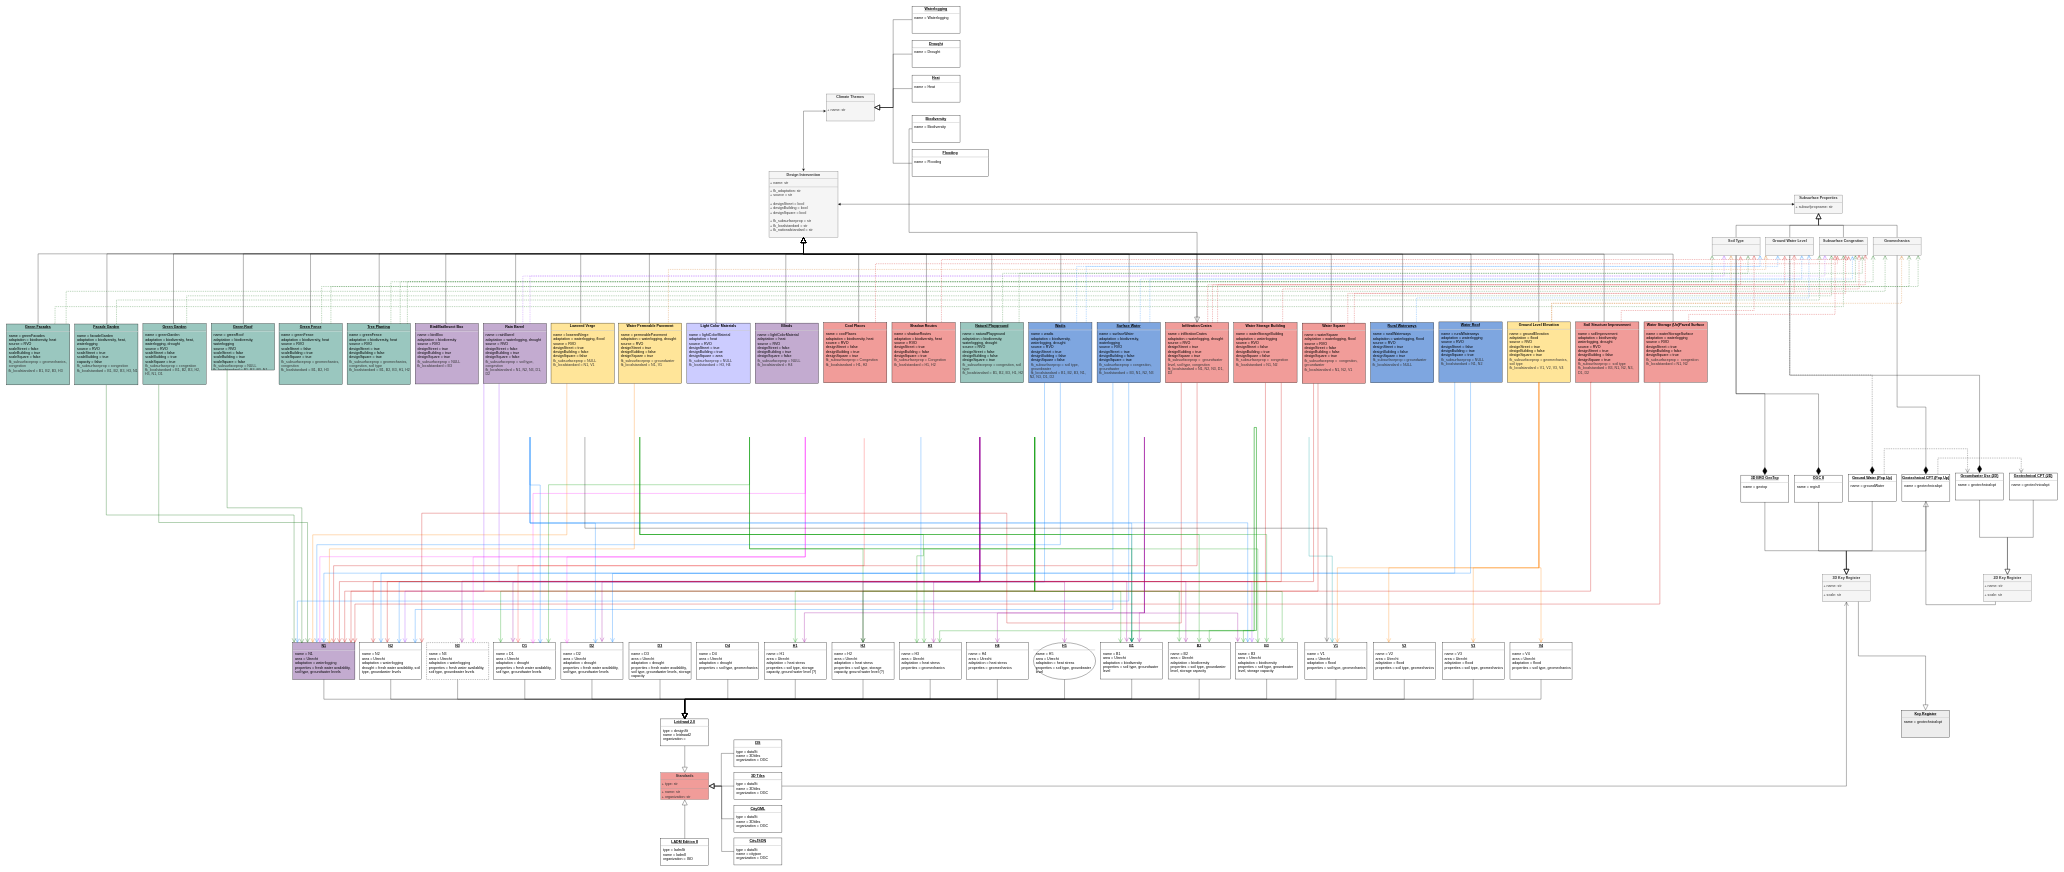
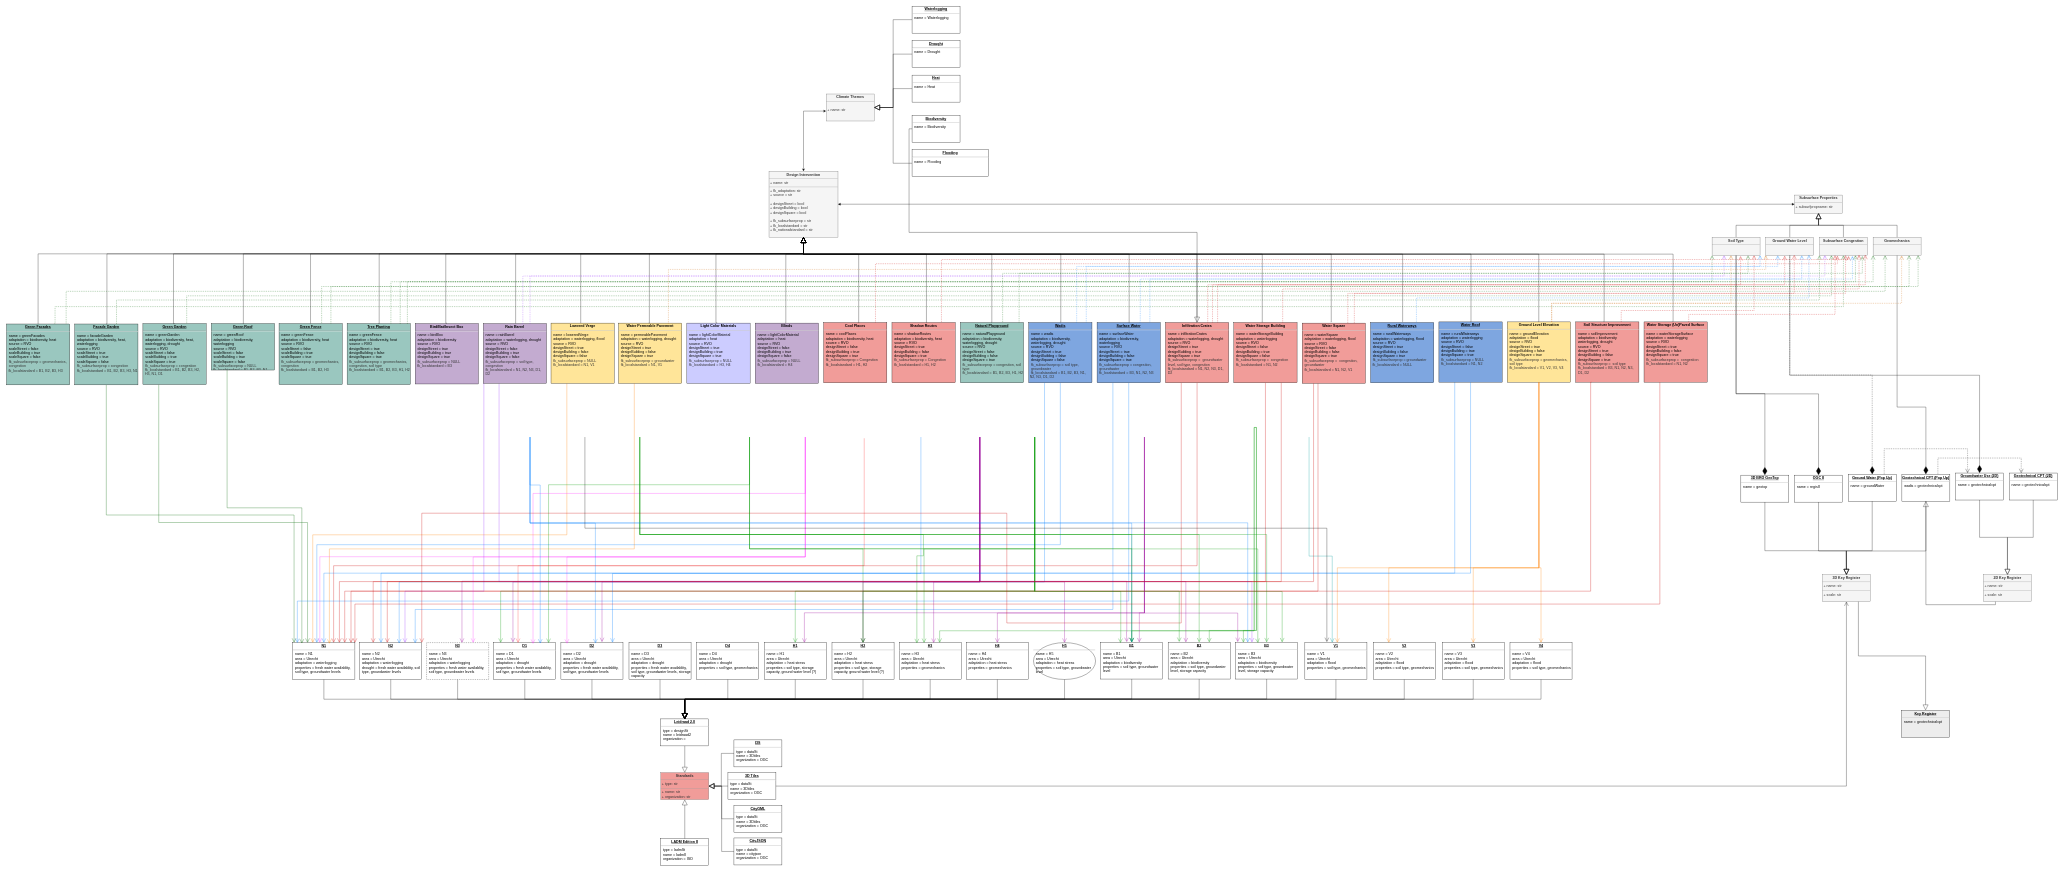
- <mxCell id="170" value="&lt;p style=&quot;margin: 4px 0px 0px; text-align: center;&quot;&gt;&lt;b style=&quot;background-color: initial;&quot;&gt;Light Color Materials&lt;/b&gt;&lt;br&gt;&lt;/p&gt;&lt;hr&gt;&lt;p style=&quot;margin: 0px 0px 0px 8px;&quot;&gt;name = lightColorMaterial&lt;/p&gt;&lt;p style=&quot;margin: 0px 0px 0px 8px;&quot;&gt;adaptation = heat&lt;/p&gt;&lt;p style=&quot;margin: 0px 0px 0px 8px;&quot;&gt;source = RVO&lt;/p&gt;&lt;p style=&quot;margin: 0px 0px 0px 8px;&quot;&gt;&lt;span style=&quot;background-color: initial;&quot;&gt;designStreet = true&lt;/span&gt;&lt;br&gt;&lt;/p&gt;&lt;p style=&quot;margin: 0px 0px 0px 8px;&quot;&gt;designBuilding = true&lt;/p&gt;&lt;p style=&quot;margin: 0px 0px 0px 8px;&quot;&gt;designSquare = area&lt;/p&gt;&lt;p style=&quot;margin: 0px 0px 0px 8px;&quot;&gt;&lt;span style=&quot;color: rgb(51, 51, 51); background-color: initial;&quot;&gt;fk_subsurfaceprop = NULL&lt;/span&gt;&lt;/p&gt;&lt;p style=&quot;margin: 0px 0px 0px 8px;&quot;&gt;&lt;font style=&quot;background-color: initial;&quot; color=&quot;#333333&quot;&gt;fk_localstandard =&amp;nbsp;&lt;/font&gt;&lt;span style=&quot;background-color: initial;&quot;&gt;&lt;font color=&quot;#333333&quot;&gt;H3, H4&lt;/font&gt;&lt;/span&gt;&lt;/p&gt;" style="verticalAlign=top;align=left;overflow=fill;fontSize=12;fontFamily=Helvetica;html=1;whiteSpace=wrap;fillColor=#CCCCFF;" vertex="1" parent="1"><mxGeometry x="2289" y="1077" width="211" height="201" as="geometry" /></mxCell>
+ <mxCell id="170" value="&lt;p style=&quot;margin: 4px 0px 0px; text-align: center;&quot;&gt;&lt;b style=&quot;background-color: initial;&quot;&gt;Light Color Materials&lt;/b&gt;&lt;br&gt;&lt;/p&gt;&lt;hr&gt;&lt;p style=&quot;margin: 0px 0px 0px 8px;&quot;&gt;name = lightColorMaterial&lt;/p&gt;&lt;p style=&quot;margin: 0px 0px 0px 8px;&quot;&gt;adaptation = heat&lt;/p&gt;&lt;p style=&quot;margin: 0px 0px 0px 8px;&quot;&gt;source = RVO&lt;/p&gt;&lt;p style=&quot;margin: 0px 0px 0px 8px;&quot;&gt;&lt;span style=&quot;background-color: initial;&quot;&gt;designStreet = true&lt;/span&gt;&lt;br&gt;&lt;/p&gt;&lt;p style=&quot;margin: 0px 0px 0px 8px;&quot;&gt;designBuilding = true&lt;/p&gt;&lt;p style=&quot;margin: 0px 0px 0px 8px;&quot;&gt;designSquare = true&lt;/p&gt;&lt;p style=&quot;margin: 0px 0px 0px 8px;&quot;&gt;&lt;span style=&quot;color: rgb(51, 51, 51); background-color: initial;&quot;&gt;fk_subsurfaceprop = NULL&lt;/span&gt;&lt;/p&gt;&lt;p style=&quot;margin: 0px 0px 0px 8px;&quot;&gt;&lt;font style=&quot;background-color: initial;&quot; color=&quot;#333333&quot;&gt;fk_localstandard =&amp;nbsp;&lt;/font&gt;&lt;span style=&quot;background-color: initial;&quot;&gt;&lt;font color=&quot;#333333&quot;&gt;H3, H4&lt;/font&gt;&lt;/span&gt;&lt;/p&gt;" style="verticalAlign=top;align=left;overflow=fill;fontSize=12;fontFamily=Helvetica;html=1;whiteSpace=wrap;fillColor=#CCCCFF;" vertex="1" parent="1"><mxGeometry x="2289" y="1077" width="211" height="201" as="geometry" /></mxCell>
- <mxCell id="161" value="&lt;p style=&quot;margin:0px;margin-top:4px;text-align:center;text-decoration:underline;&quot;&gt;&lt;b&gt;Facade Garden&lt;/b&gt;&lt;/p&gt;&lt;hr&gt;&lt;p style=&quot;margin: 0px 0px 0px 8px;&quot;&gt;name = facadeGarden&lt;/p&gt;&lt;p style=&quot;margin: 0px 0px 0px 8px;&quot;&gt;adaptation = biodiversity, heat,&lt;/p&gt;&lt;p style=&quot;margin: 0px 0px 0px 8px;&quot;&gt;waterlogging&lt;/p&gt;&lt;p style=&quot;margin: 0px 0px 0px 8px;&quot;&gt;source = RVO&lt;/p&gt;&lt;p style=&quot;margin: 0px 0px 0px 8px;&quot;&gt;&lt;span style=&quot;background-color: initial;&quot;&gt;scaleStreet = true&lt;/span&gt;&lt;br&gt;&lt;/p&gt;&lt;p style=&quot;margin: 0px 0px 0px 8px;&quot;&gt;scaleBuilding = true&lt;/p&gt;&lt;p style=&quot;margin: 0px 0px 0px 8px;&quot;&gt;capacity = false&lt;/p&gt;&lt;p style=&quot;margin: 0px 0px 0px 8px;&quot;&gt;&lt;span style=&quot;color: rgb(51, 51, 51); background-color: initial;&quot;&gt;fk_subsurfaceprop = congestion&lt;/span&gt;&lt;/p&gt;&lt;p style=&quot;color: rgb(51, 51, 51); margin: 0px 0px 0px 4px;&quot;&gt;&amp;nbsp;fk_localstandard = B1, B2, B3, H3, N1&lt;/p&gt;" style="verticalAlign=top;align=left;overflow=fill;fontSize=12;fontFamily=Helvetica;html=1;whiteSpace=wrap;fillColor=#9AC7BF;" vertex="1" parent="1"><mxGeometry x="247.5" y="1080" width="211" height="203" as="geometry" /></mxCell>
+ <mxCell id="161" value="&lt;p style=&quot;margin:0px;margin-top:4px;text-align:center;text-decoration:underline;&quot;&gt;&lt;b&gt;Facade Garden&lt;/b&gt;&lt;/p&gt;&lt;hr&gt;&lt;p style=&quot;margin: 0px 0px 0px 8px;&quot;&gt;name = facadeGarden&lt;/p&gt;&lt;p style=&quot;margin: 0px 0px 0px 8px;&quot;&gt;adaptation = biodiversity, heat,&lt;/p&gt;&lt;p style=&quot;margin: 0px 0px 0px 8px;&quot;&gt;waterlogging&lt;/p&gt;&lt;p style=&quot;margin: 0px 0px 0px 8px;&quot;&gt;source = RVO&lt;/p&gt;&lt;p style=&quot;margin: 0px 0px 0px 8px;&quot;&gt;&lt;span style=&quot;background-color: initial;&quot;&gt;scaleStreet = true&lt;/span&gt;&lt;br&gt;&lt;/p&gt;&lt;p style=&quot;margin: 0px 0px 0px 8px;&quot;&gt;scaleBuilding = true&lt;/p&gt;&lt;p style=&quot;margin: 0px 0px 0px 8px;&quot;&gt;scaleSquare = false&lt;/p&gt;&lt;p style=&quot;margin: 0px 0px 0px 8px;&quot;&gt;&lt;span style=&quot;color: rgb(51, 51, 51); background-color: initial;&quot;&gt;fk_subsurfaceprop = congestion&lt;/span&gt;&lt;/p&gt;&lt;p style=&quot;color: rgb(51, 51, 51); margin: 0px 0px 0px 4px;&quot;&gt;&amp;nbsp;fk_localstandard = B1, B2, B3, H3, N1&lt;/p&gt;" style="verticalAlign=top;align=left;overflow=fill;fontSize=12;fontFamily=Helvetica;html=1;whiteSpace=wrap;fillColor=#9AC7BF;" vertex="1" parent="1"><mxGeometry x="247.5" y="1080" width="211" height="203" as="geometry" /></mxCell>
- <mxCell id="18" value="&lt;p style=&quot;margin:0px;margin-top:4px;text-align:center;text-decoration:underline;&quot;&gt;&lt;b&gt;Geotechnical CPT (Pop Up)&lt;/b&gt;&lt;/p&gt;&lt;hr&gt;&lt;p style=&quot;margin:0px;margin-left:8px;&quot;&gt;name = geotechnicalcpt&lt;/p&gt;" style="verticalAlign=top;align=left;overflow=fill;fontSize=12;fontFamily=Helvetica;html=1;whiteSpace=wrap;" parent="1" vertex="1"><mxGeometry x="6341" y="1581" width="160" height="90" as="geometry" /></mxCell>
+ <mxCell id="18" value="&lt;p style=&quot;margin:0px;margin-top:4px;text-align:center;text-decoration:underline;&quot;&gt;&lt;b&gt;Geotechnical CPT (Pop Up)&lt;/b&gt;&lt;/p&gt;&lt;hr&gt;&lt;p style=&quot;margin:0px;margin-left:8px;&quot;&gt;wadis = geotechnicalcpt&lt;/p&gt;" style="verticalAlign=top;align=left;overflow=fill;fontSize=12;fontFamily=Helvetica;html=1;whiteSpace=wrap;" parent="1" vertex="1"><mxGeometry x="6341" y="1581" width="160" height="90" as="geometry" /></mxCell>
- <mxCell id="44" value="&lt;p style=&quot;margin:0px;margin-top:4px;text-align:center;text-decoration:underline;&quot;&gt;&lt;b&gt;N1&lt;/b&gt;&lt;/p&gt;&lt;hr&gt;&lt;p style=&quot;margin:0px;margin-left:8px;&quot;&gt;&lt;span style=&quot;background-color: initial;&quot;&gt;name = N1&lt;/span&gt;&lt;/p&gt;&lt;p style=&quot;margin:0px;margin-left:8px;&quot;&gt;&lt;span style=&quot;background-color: initial;&quot;&gt;area = Utrecht&lt;/span&gt;&lt;/p&gt;&lt;p style=&quot;margin:0px;margin-left:8px;&quot;&gt;adaptation = waterlogging&lt;/p&gt;&lt;p style=&quot;margin:0px;margin-left:8px;&quot;&gt;properties = fresh water availablity, soil type, groundwater levels&lt;/p&gt;&lt;p style=&quot;margin:0px;margin-left:8px;&quot;&gt;&lt;span style=&quot;background-color: initial;&quot;&gt;&lt;br&gt;&lt;/span&gt;&lt;/p&gt;" style="verticalAlign=top;align=left;overflow=fill;fontSize=12;fontFamily=Helvetica;html=1;whiteSpace=wrap;fillColor=#c3abd0;" parent="1" vertex="1"><mxGeometry x="975" y="2142.5" width="207" height="123" as="geometry" /></mxCell>
+ <mxCell id="44" value="&lt;p style=&quot;margin:0px;margin-top:4px;text-align:center;text-decoration:underline;&quot;&gt;&lt;b&gt;N1&lt;/b&gt;&lt;/p&gt;&lt;hr&gt;&lt;p style=&quot;margin:0px;margin-left:8px;&quot;&gt;&lt;span style=&quot;background-color: initial;&quot;&gt;name = N1&lt;/span&gt;&lt;/p&gt;&lt;p style=&quot;margin:0px;margin-left:8px;&quot;&gt;&lt;span style=&quot;background-color: initial;&quot;&gt;area = Utrecht&lt;/span&gt;&lt;/p&gt;&lt;p style=&quot;margin:0px;margin-left:8px;&quot;&gt;adaptation = waterlogging&lt;/p&gt;&lt;p style=&quot;margin:0px;margin-left:8px;&quot;&gt;properties = fresh water availablity, soil type, groundwater levels&lt;/p&gt;&lt;p style=&quot;margin:0px;margin-left:8px;&quot;&gt;&lt;span style=&quot;background-color: initial;&quot;&gt;&lt;br&gt;&lt;/span&gt;&lt;/p&gt;" style="verticalAlign=top;align=left;overflow=fill;fontSize=12;fontFamily=Helvetica;html=1;whiteSpace=wrap;" parent="1" vertex="1"><mxGeometry x="975" y="2142.5" width="207" height="123" as="geometry" /></mxCell>
- <mxCell id="23" value="&lt;p style=&quot;margin:0px;margin-top:4px;text-align:center;text-decoration:underline;&quot;&gt;&lt;b&gt;3D Tiles&lt;/b&gt;&lt;/p&gt;&lt;hr&gt;&lt;p style=&quot;margin:0px;margin-left:8px;&quot;&gt;type = dataSt&lt;/p&gt;&lt;p style=&quot;margin:0px;margin-left:8px;&quot;&gt;name = 3Dtiles&lt;/p&gt;&lt;p style=&quot;margin:0px;margin-left:8px;&quot;&gt;organization = OGC&lt;br&gt;&lt;/p&gt;" style="verticalAlign=top;align=left;overflow=fill;fontSize=12;fontFamily=Helvetica;html=1;whiteSpace=wrap;" parent="1" vertex="1"><mxGeometry x="2446" y="2576" width="160" height="90" as="geometry" /></mxCell>
+ <mxCell id="23" value="&lt;p style=&quot;margin:0px;margin-top:4px;text-align:center;text-decoration:underline;&quot;&gt;&lt;b&gt;3D Tiles&lt;/b&gt;&lt;/p&gt;&lt;hr&gt;&lt;p style=&quot;margin:0px;margin-left:8px;&quot;&gt;type = dataSt&lt;/p&gt;&lt;p style=&quot;margin:0px;margin-left:8px;&quot;&gt;name = 3Dtiles&lt;/p&gt;&lt;p style=&quot;margin:0px;margin-left:8px;&quot;&gt;organization = OGC&lt;br&gt;&lt;/p&gt;" style="verticalAlign=top;align=left;overflow=fill;fontSize=12;fontFamily=Helvetica;html=1;whiteSpace=wrap;" parent="1" vertex="1"><mxGeometry x="2426" y="2576" width="160" height="90" as="geometry" /></mxCell>
